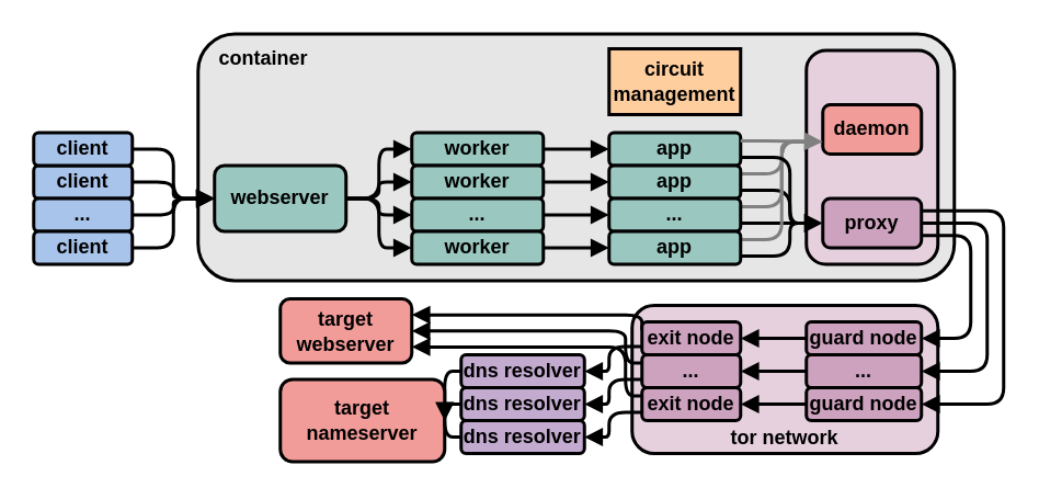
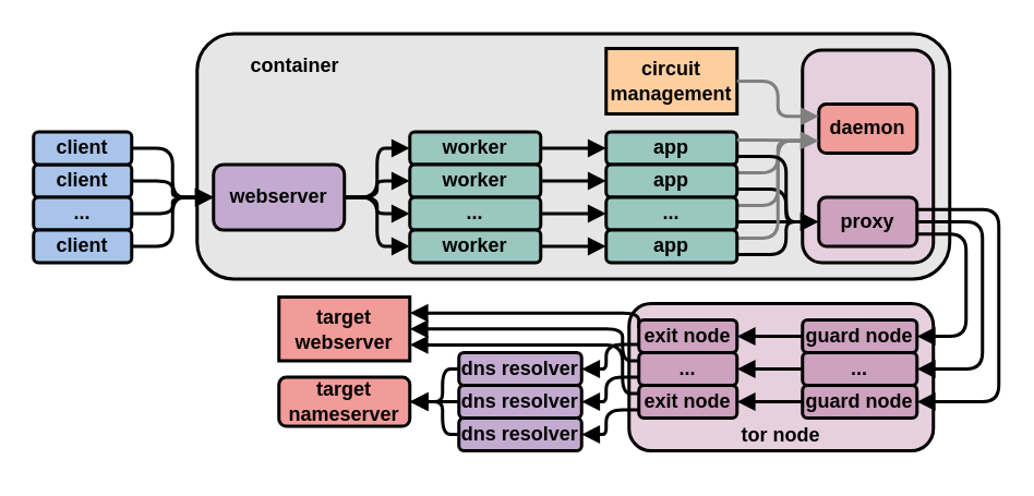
- <mxCell id="45" value="&lt;b&gt;container&lt;/b&gt;" style="text;html=1;strokeColor=none;fillColor=none;align=center;verticalAlign=middle;whiteSpace=wrap;rounded=0;" parent="1" vertex="1"><mxGeometry x="130" y="20" width="60" height="30" as="geometry" /></mxCell>
+ <mxCell id="45" value="&lt;b&gt;container&lt;/b&gt;" style="text;html=1;strokeColor=none;fillColor=none;align=center;verticalAlign=middle;whiteSpace=wrap;rounded=0;" parent="1" vertex="1"><mxGeometry x="150" y="25" width="60" height="30" as="geometry" /></mxCell>
+ <mxCell id="36" style="edgeStyle=orthogonalEdgeStyle;rounded=1;orthogonalLoop=1;jettySize=auto;html=1;exitX=1;exitY=0.5;exitDx=0;exitDy=0;entryX=0;entryY=0.25;entryDx=0;entryDy=0;strokeWidth=2;endArrow=block;endFill=1;strokeColor=#808080;" parent="1" source="27" target="29" edge="1"><mxGeometry relative="1" as="geometry" /></mxCell>
- <mxCell id="8" value="&lt;b&gt;webserver&lt;/b&gt;" style="rounded=1;whiteSpace=wrap;html=1;strokeWidth=2;fillColor=#9AC7BF;" parent="1" vertex="1"><mxGeometry x="130" y="100" width="80" height="40" as="geometry" /></mxCell>
+ <mxCell id="8" value="&lt;b&gt;webserver&lt;/b&gt;" style="rounded=1;whiteSpace=wrap;html=1;strokeWidth=2;fillColor=#c3abd0;" parent="1" vertex="1"><mxGeometry x="130" y="100" width="80" height="40" as="geometry" /></mxCell>
- <mxCell id="54" value="&lt;b&gt;target webserver&lt;/b&gt;" style="rounded=1;whiteSpace=wrap;html=1;strokeWidth=2;fillColor=#F19C99;" parent="1" vertex="1"><mxGeometry x="170" y="181" width="80" height="39" as="geometry" /></mxCell>
+ <mxCell id="54" value="&lt;b&gt;target webserver&lt;/b&gt;" style="whiteSpace=wrap;html=1;strokeWidth=2;fillColor=#F19C99;rounded=0;" parent="1" vertex="1"><mxGeometry x="170" y="181" width="80" height="39" as="geometry" /></mxCell>
- <mxCell id="53" value="&lt;b&gt;target nameserver&lt;/b&gt;" style="rounded=1;whiteSpace=wrap;html=1;strokeWidth=2;fillColor=#F19C99;" parent="1" vertex="1"><mxGeometry x="170" y="230" width="100" height="50" as="geometry" /></mxCell>
+ <mxCell id="53" value="&lt;b&gt;target nameserver&lt;/b&gt;" style="rounded=1;whiteSpace=wrap;html=1;strokeWidth=2;fillColor=#F19C99;" parent="1" vertex="1"><mxGeometry x="170" y="230" width="80" height="30" as="geometry" /></mxCell>
- <mxCell id="55" value="&lt;b&gt;tor network&lt;/b&gt;" style="text;html=1;strokeColor=none;fillColor=none;align=center;verticalAlign=middle;whiteSpace=wrap;rounded=0;" parent="1" vertex="1"><mxGeometry x="441" y="251" width="72" height="30" as="geometry" /></mxCell>
+ <mxCell id="55" value="&lt;b&gt;tor node&lt;/b&gt;" style="text;html=1;strokeColor=none;fillColor=none;align=center;verticalAlign=middle;whiteSpace=wrap;rounded=0;" parent="1" vertex="1"><mxGeometry x="441" y="251" width="72" height="30" as="geometry" /></mxCell>
